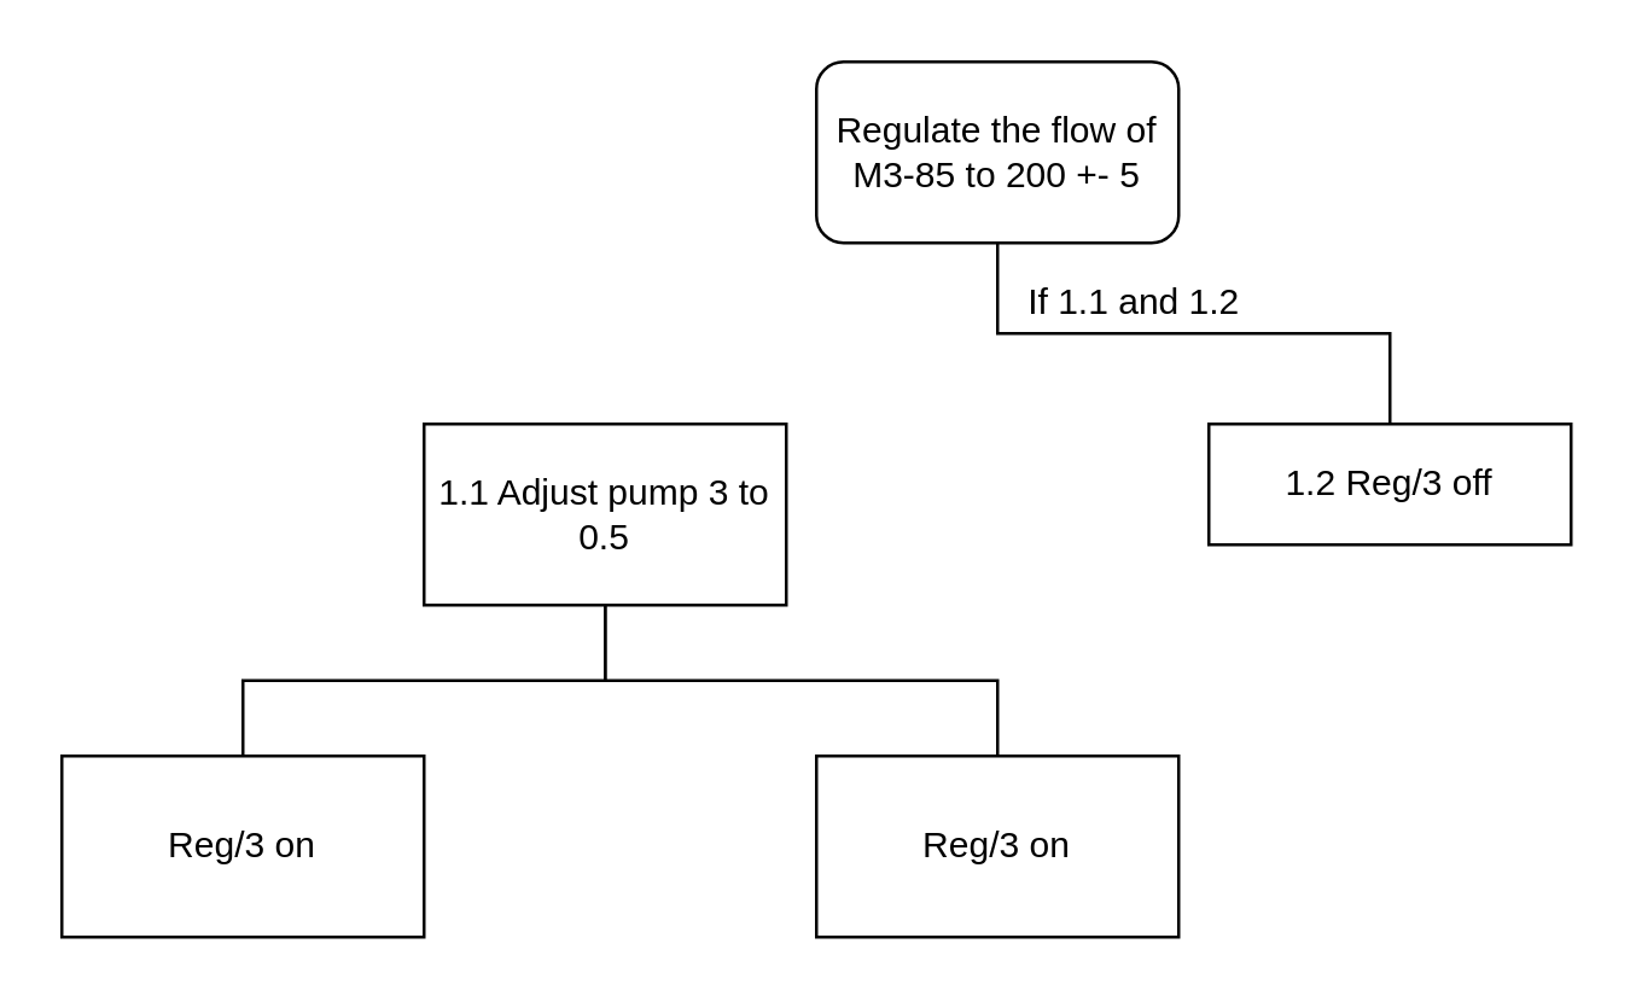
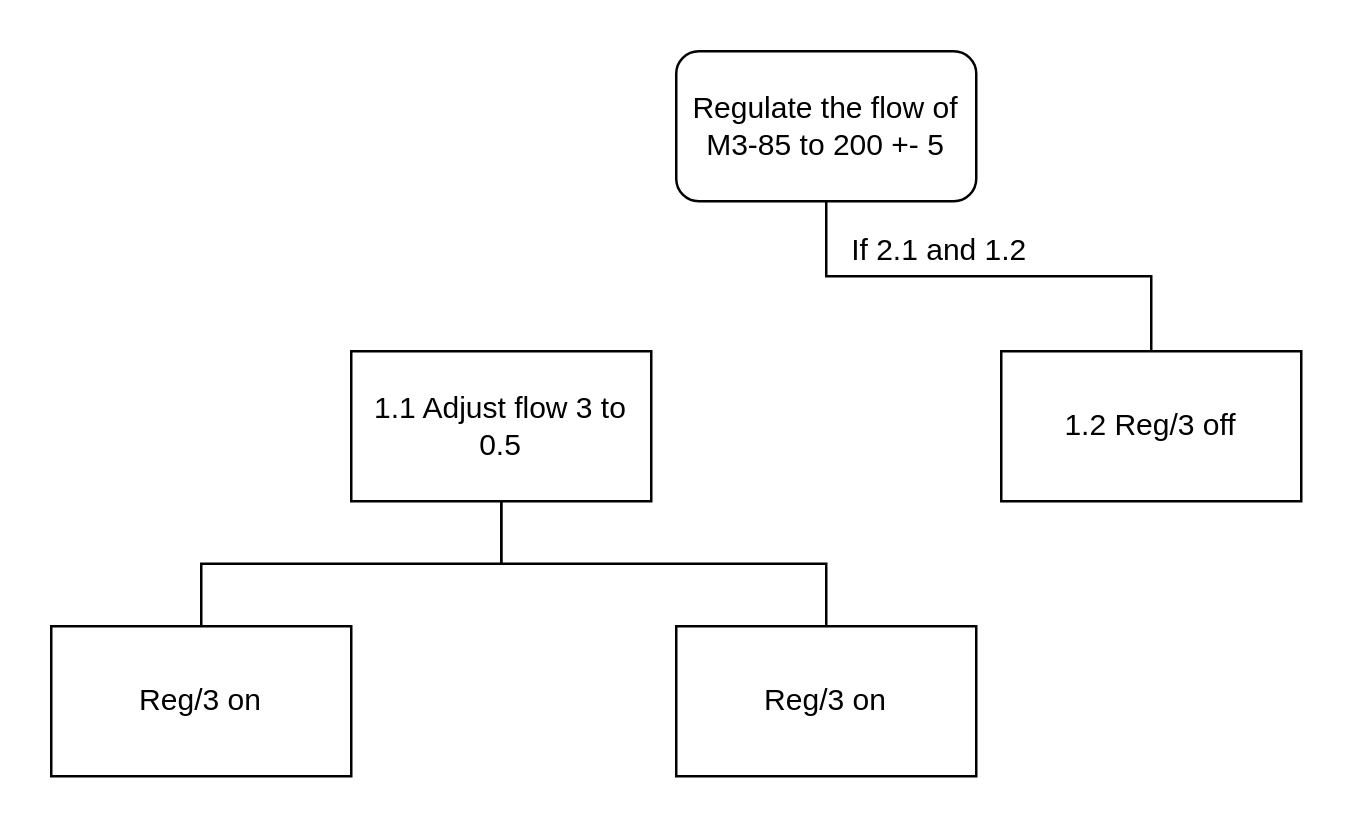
- <mxCell id="10" value="If 1.1 and 1.2" style="text;html=1;align=center;verticalAlign=middle;resizable=0;points=[];autosize=1;strokeColor=none;fillColor=none;" vertex="1" parent="1"><mxGeometry x="330" y="85" width="90" height="30" as="geometry" /></mxCell>
+ <mxCell id="10" value="If 2.1 and 1.2" style="text;html=1;align=center;verticalAlign=middle;resizable=0;points=[];autosize=1;strokeColor=none;fillColor=none;" vertex="1" parent="1"><mxGeometry x="330" y="85" width="90" height="30" as="geometry" /></mxCell>
- <mxCell id="4" value="1.2 Reg/3 off" style="rounded=0;whiteSpace=wrap;html=1;" vertex="1" parent="1"><mxGeometry x="400" y="140" width="120" height="40" as="geometry" /></mxCell>
+ <mxCell id="4" value="1.2 Reg/3 off" style="rounded=0;whiteSpace=wrap;html=1;" vertex="1" parent="1"><mxGeometry x="400" y="140" width="120" height="60" as="geometry" /></mxCell>
- <mxCell id="8" value="1.1 Adjust pump 3 to 0.5" style="rounded=0;whiteSpace=wrap;html=1;" vertex="1" parent="1"><mxGeometry x="140" y="140" width="120" height="60" as="geometry" /></mxCell>
+ <mxCell id="8" value="1.1 Adjust flow 3 to 0.5" style="rounded=0;whiteSpace=wrap;html=1;" vertex="1" parent="1"><mxGeometry x="140" y="140" width="120" height="60" as="geometry" /></mxCell>
